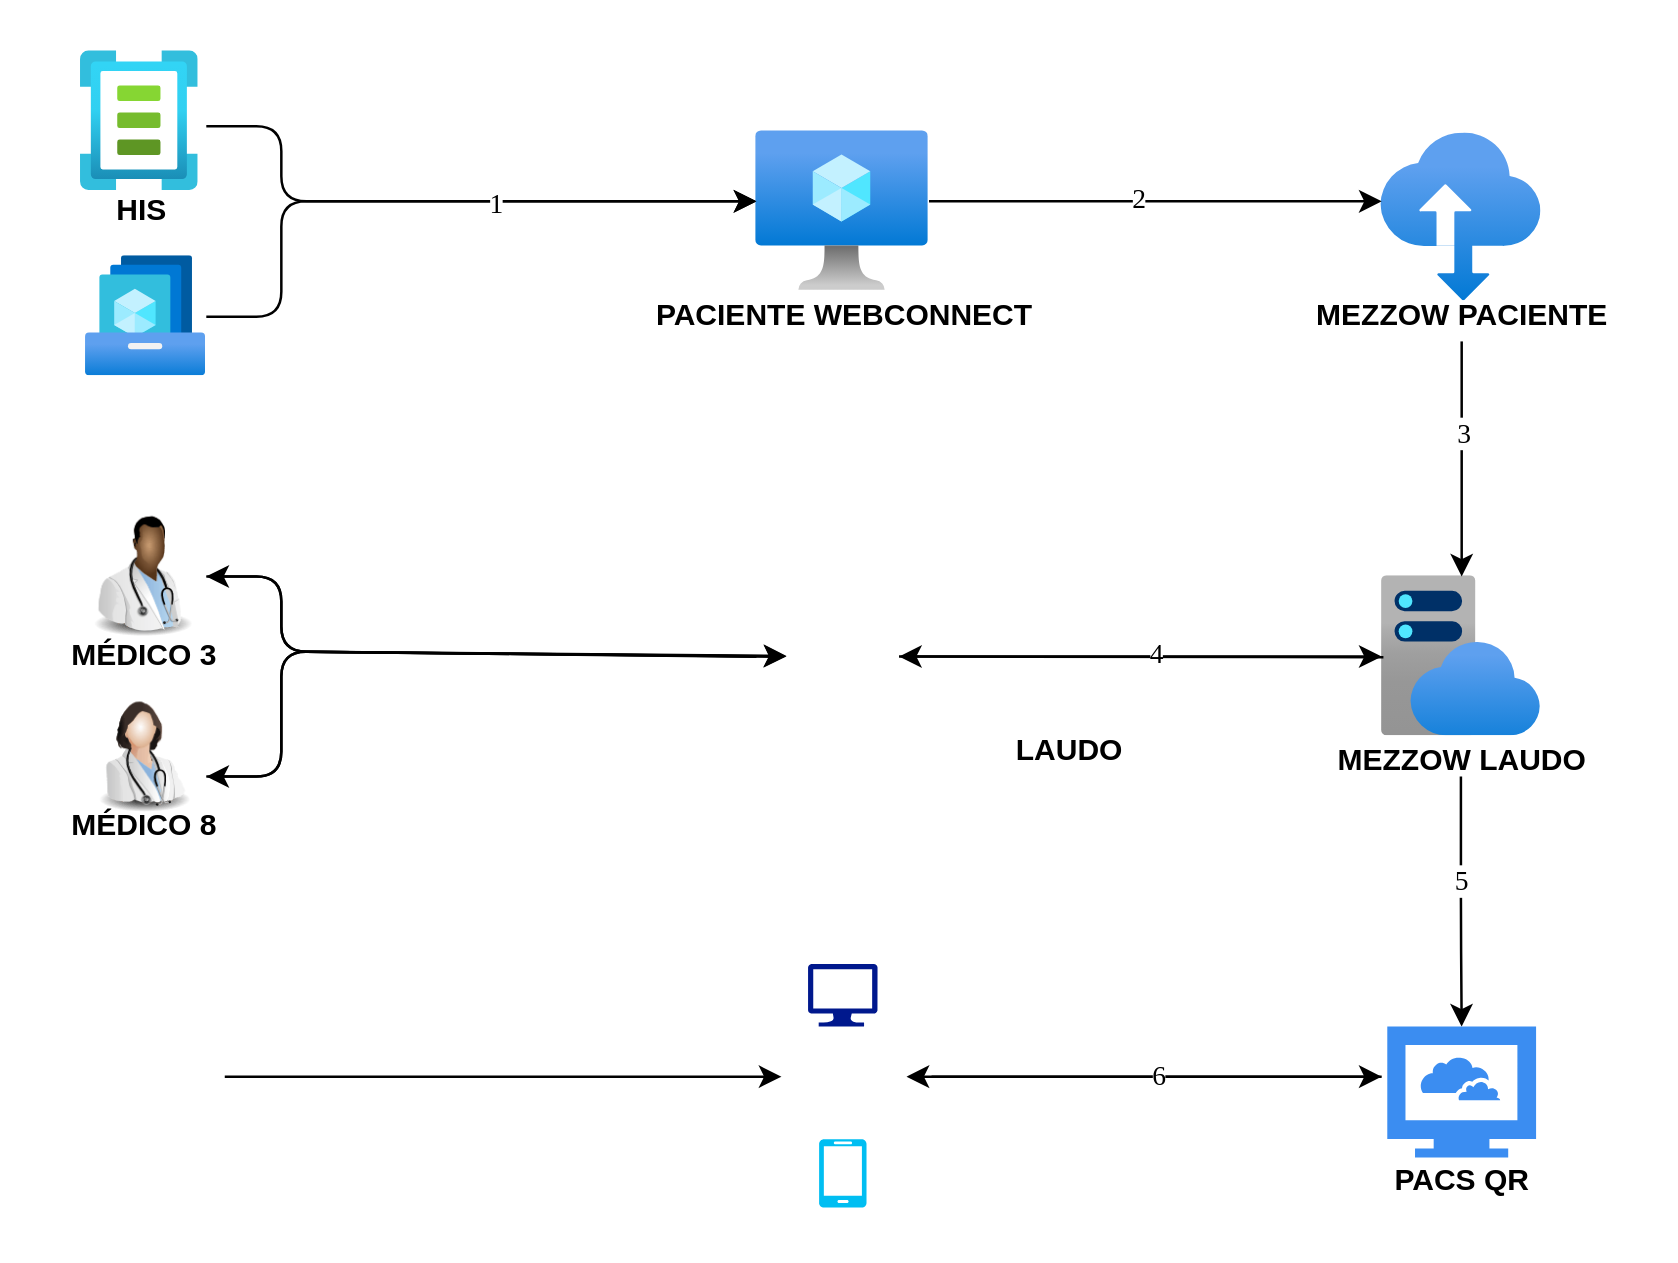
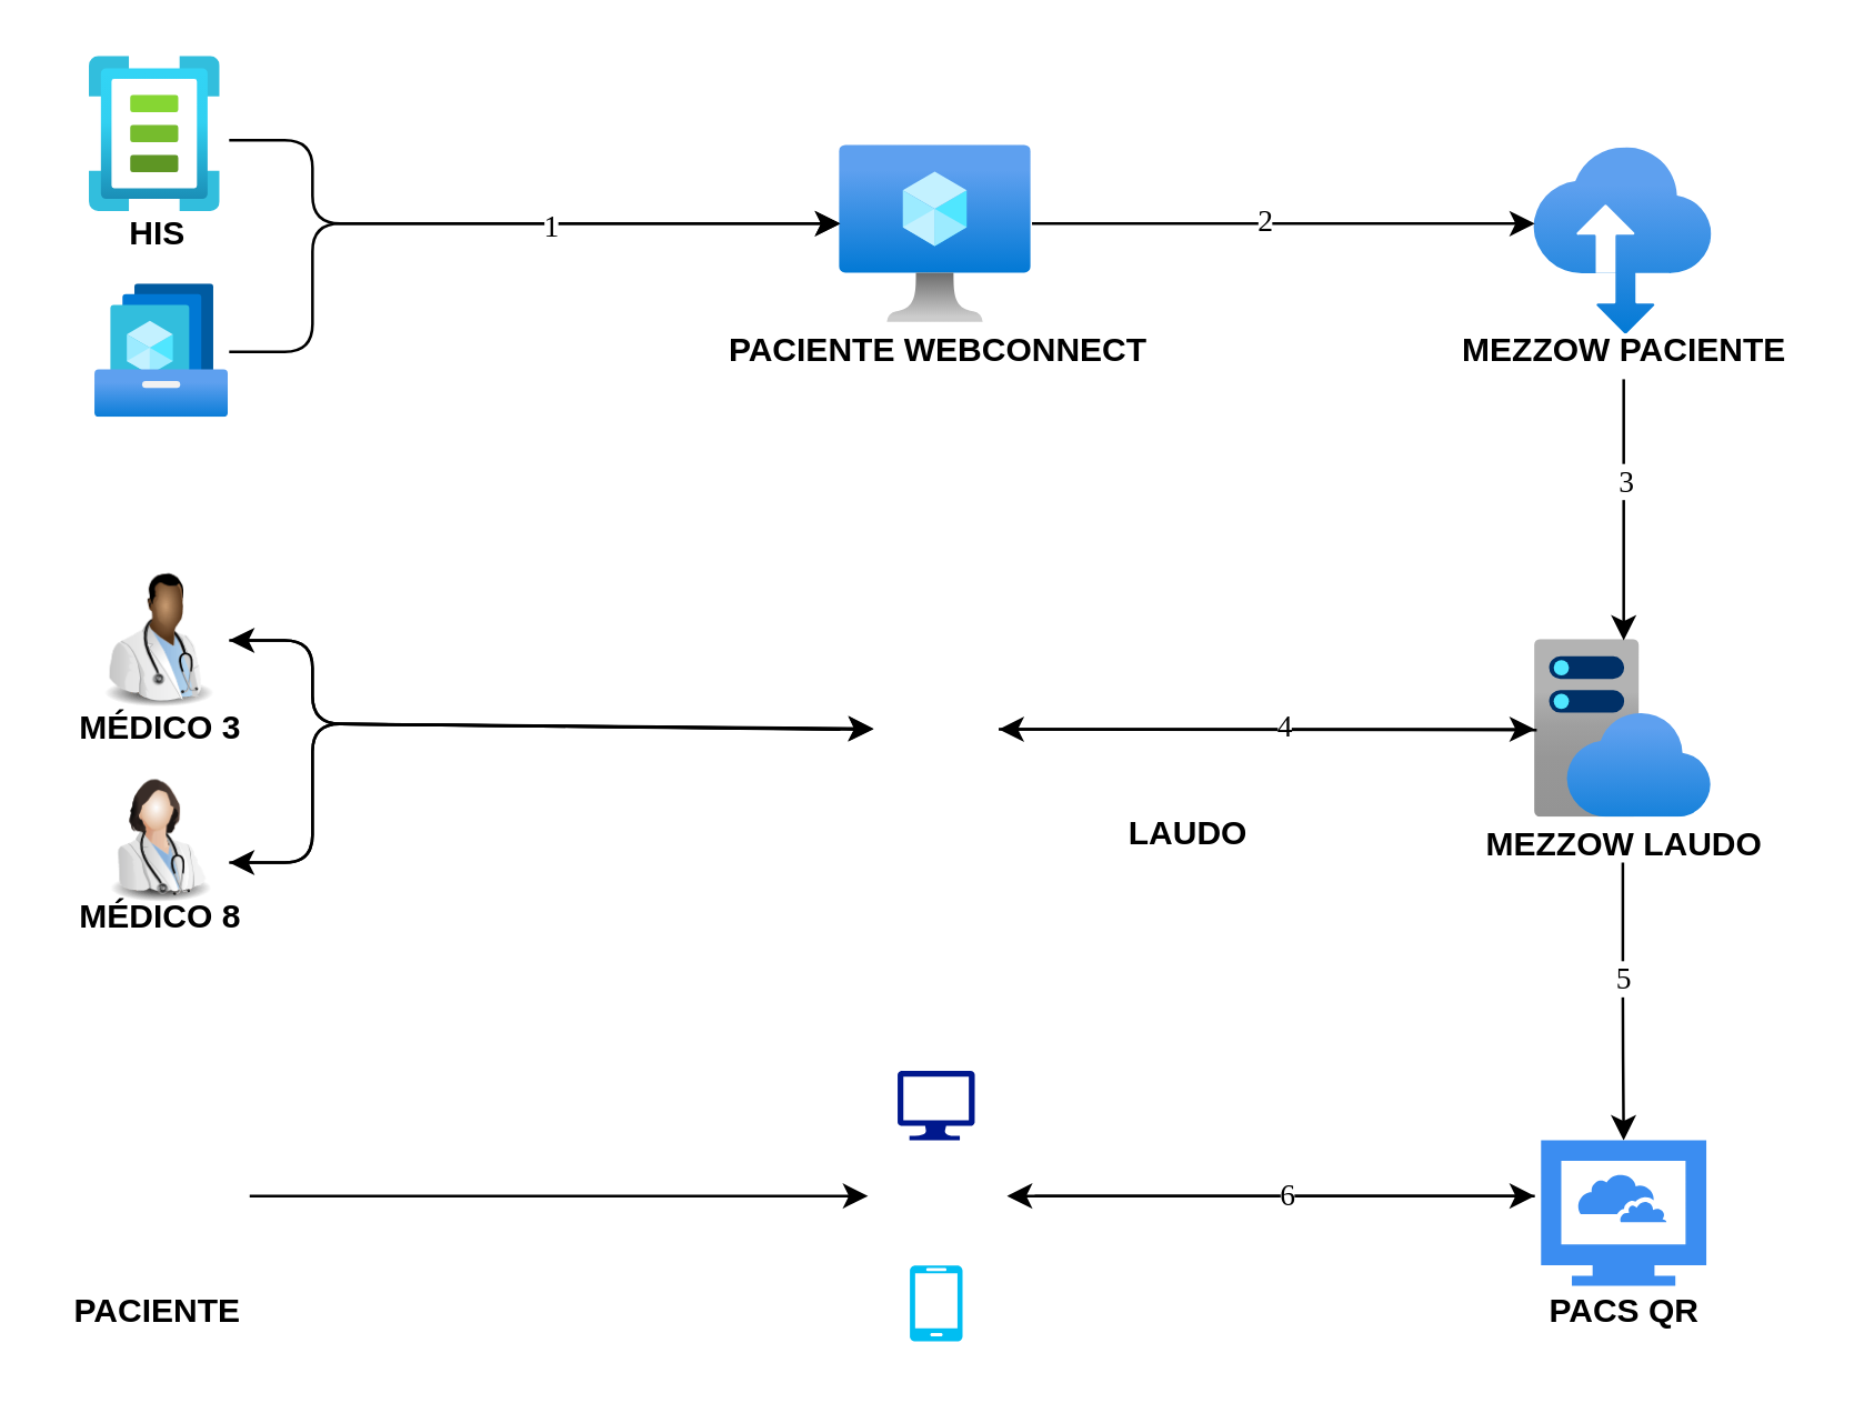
+ <mxCell id="37" value="&lt;b&gt;PACIENTE&lt;br&gt;&lt;/b&gt;" style="text;html=1;resizable=0;autosize=1;align=center;verticalAlign=middle;points=[];fillColor=none;strokeColor=none;rounded=0;" vertex="1" parent="1"><mxGeometry x="20.52" y="462.36" width="70" height="20" as="geometry" /></mxCell>
